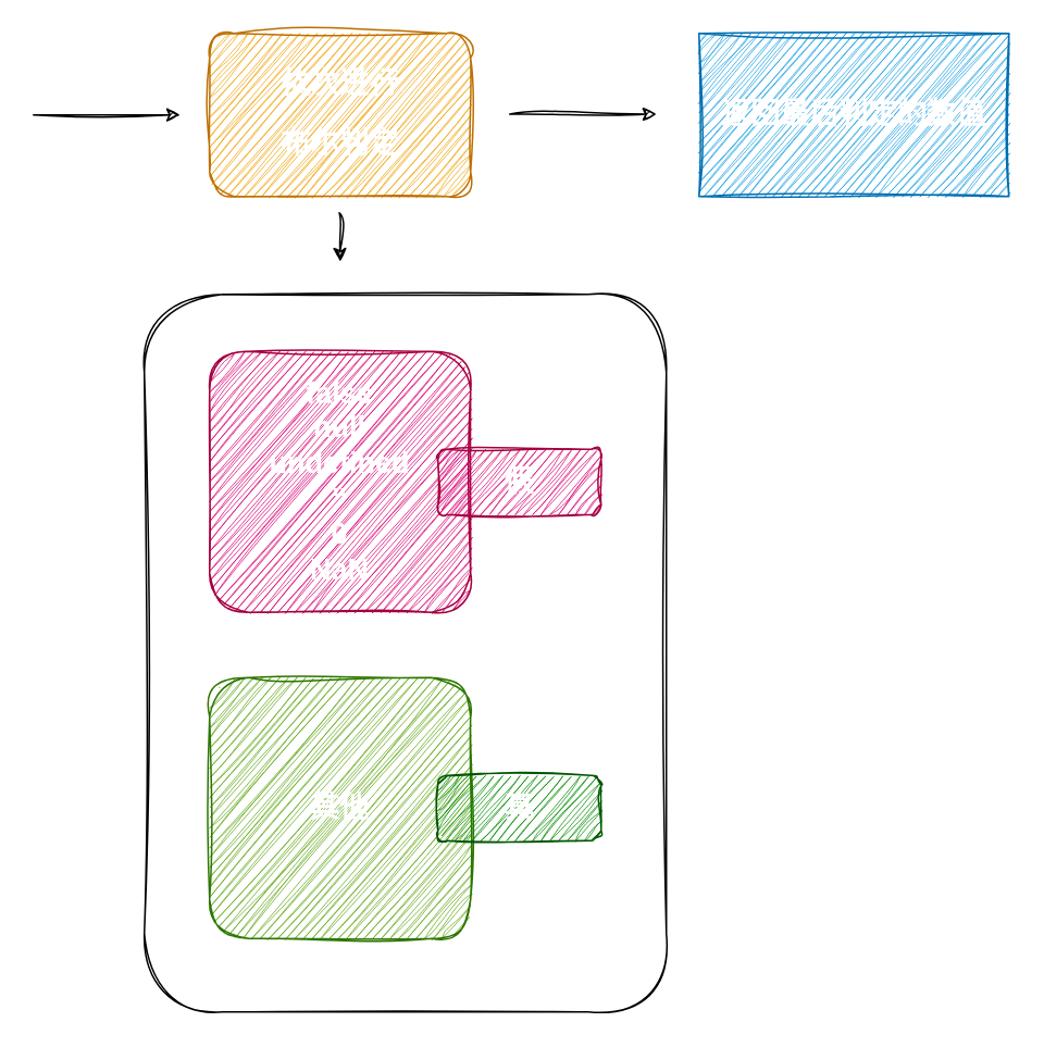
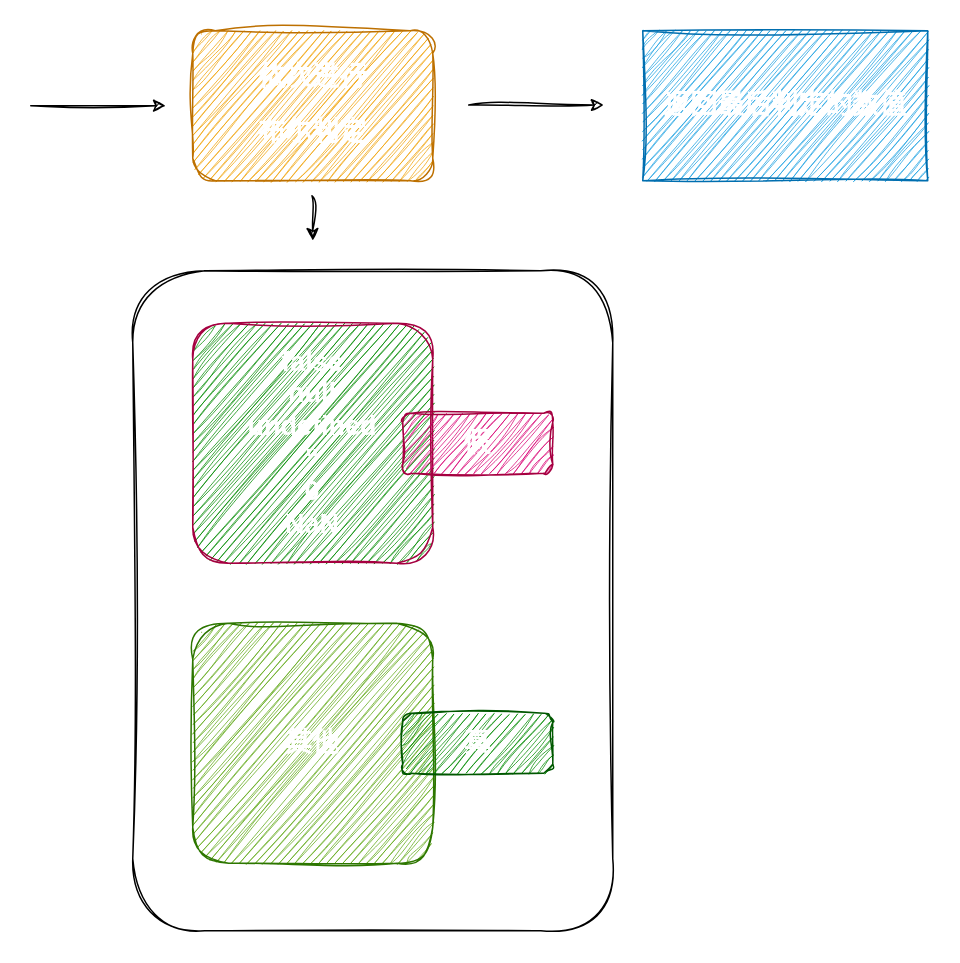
- <mxCell id="4" value="&lt;h2&gt;&lt;font color=&quot;#ffffff&quot;&gt;false&lt;br&gt;null&lt;br&gt;undefined&lt;br&gt;&lt;/font&gt;''&lt;br&gt;0&lt;br&gt;NaN&lt;br&gt;&lt;/h2&gt;" style="rounded=1;whiteSpace=wrap;html=1;fillColor=#d80073;fontColor=#ffffff;strokeColor=#A50040;sketch=1;curveFitting=1;jiggle=2;" vertex="1" parent="1"><mxGeometry x="128" y="215" width="160" height="160" as="geometry" /></mxCell>
+ <mxCell id="4" value="&lt;h2&gt;&lt;font color=&quot;#ffffff&quot;&gt;false&lt;br&gt;null&lt;br&gt;undefined&lt;br&gt;&lt;/font&gt;''&lt;br&gt;0&lt;br&gt;NaN&lt;br&gt;&lt;/h2&gt;" style="rounded=1;whiteSpace=wrap;html=1;fillColor=#008a00;fontColor=#ffffff;strokeColor=#A50040;sketch=1;curveFitting=1;jiggle=2;" vertex="1" parent="1"><mxGeometry x="128" y="215" width="160" height="160" as="geometry" /></mxCell>
